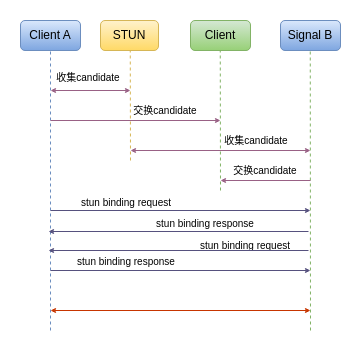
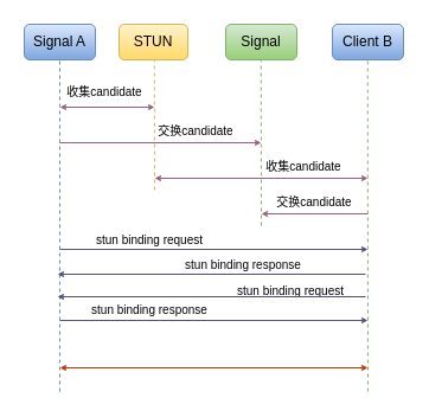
- <mxCell id="3" value="Client A" style="rounded=1;whiteSpace=wrap;html=1;gradientColor=#7ea6e0;fillColor=#dae8fc;strokeColor=#6c8ebf;" vertex="1" parent="1"><mxGeometry x="20" y="20" width="60" height="30" as="geometry" /></mxCell>
+ <mxCell id="3" value="Signal A" style="rounded=1;whiteSpace=wrap;html=1;gradientColor=#7ea6e0;fillColor=#dae8fc;strokeColor=#6c8ebf;" vertex="1" parent="1"><mxGeometry x="20" y="20" width="60" height="30" as="geometry" /></mxCell>
- <mxCell id="6" value="Client" style="rounded=1;whiteSpace=wrap;html=1;gradientColor=#97d077;fillColor=#d5e8d4;strokeColor=#82b366;" vertex="1" parent="1"><mxGeometry x="190" y="20" width="60" height="30" as="geometry" /></mxCell>
+ <mxCell id="6" value="Signal" style="rounded=1;whiteSpace=wrap;html=1;gradientColor=#97d077;fillColor=#d5e8d4;strokeColor=#82b366;" vertex="1" parent="1"><mxGeometry x="190" y="20" width="60" height="30" as="geometry" /></mxCell>
- <mxCell id="5" value="Signal B" style="rounded=1;whiteSpace=wrap;html=1;gradientColor=#7ea6e0;fillColor=#dae8fc;strokeColor=#6c8ebf;" vertex="1" parent="1"><mxGeometry x="280" y="20" width="60" height="30" as="geometry" /></mxCell>
+ <mxCell id="5" value="Client B" style="rounded=1;whiteSpace=wrap;html=1;gradientColor=#7ea6e0;fillColor=#dae8fc;strokeColor=#6c8ebf;" vertex="1" parent="1"><mxGeometry x="280" y="20" width="60" height="30" as="geometry" /></mxCell>
